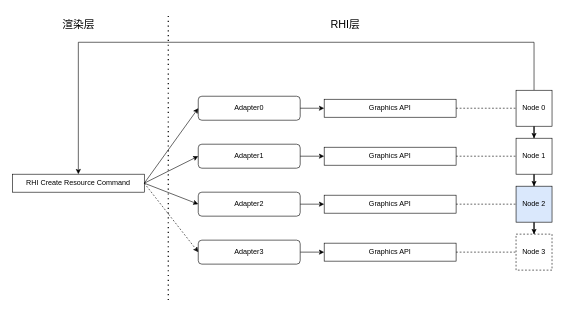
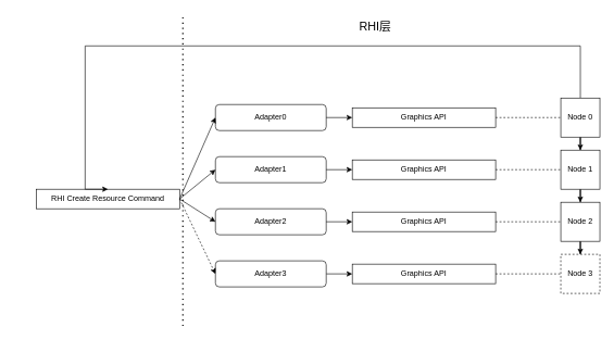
- <mxCell id="20" value="&lt;font style=&quot;font-size: 18px;&quot;&gt;渲染层&lt;/font&gt;" style="text;html=1;align=center;verticalAlign=middle;resizable=0;points=[];autosize=1;strokeColor=none;fillColor=none;" parent="1" vertex="1"><mxGeometry x="90" y="20" width="80" height="40" as="geometry" /></mxCell>
- <mxCell id="3" value="RHI Create Resource Command" style="rounded=0;whiteSpace=wrap;html=1;" parent="1" vertex="1"><mxGeometry x="20" y="290" width="220" height="30" as="geometry" /></mxCell>
+ <mxCell id="3" value="RHI Create Resource Command" style="rounded=0;whiteSpace=wrap;html=1;" parent="1" vertex="1"><mxGeometry x="55" y="290" width="220" height="30" as="geometry" /></mxCell>
- <mxCell id="28" value="Node 2" style="rounded=0;whiteSpace=wrap;html=1;fillColor=#dae8fc;" vertex="1" parent="1"><mxGeometry x="860" y="310" width="60" height="60" as="geometry" /></mxCell>
+ <mxCell id="28" value="Node 2" style="rounded=0;whiteSpace=wrap;html=1;" vertex="1" parent="1"><mxGeometry x="860" y="310" width="60" height="60" as="geometry" /></mxCell>
